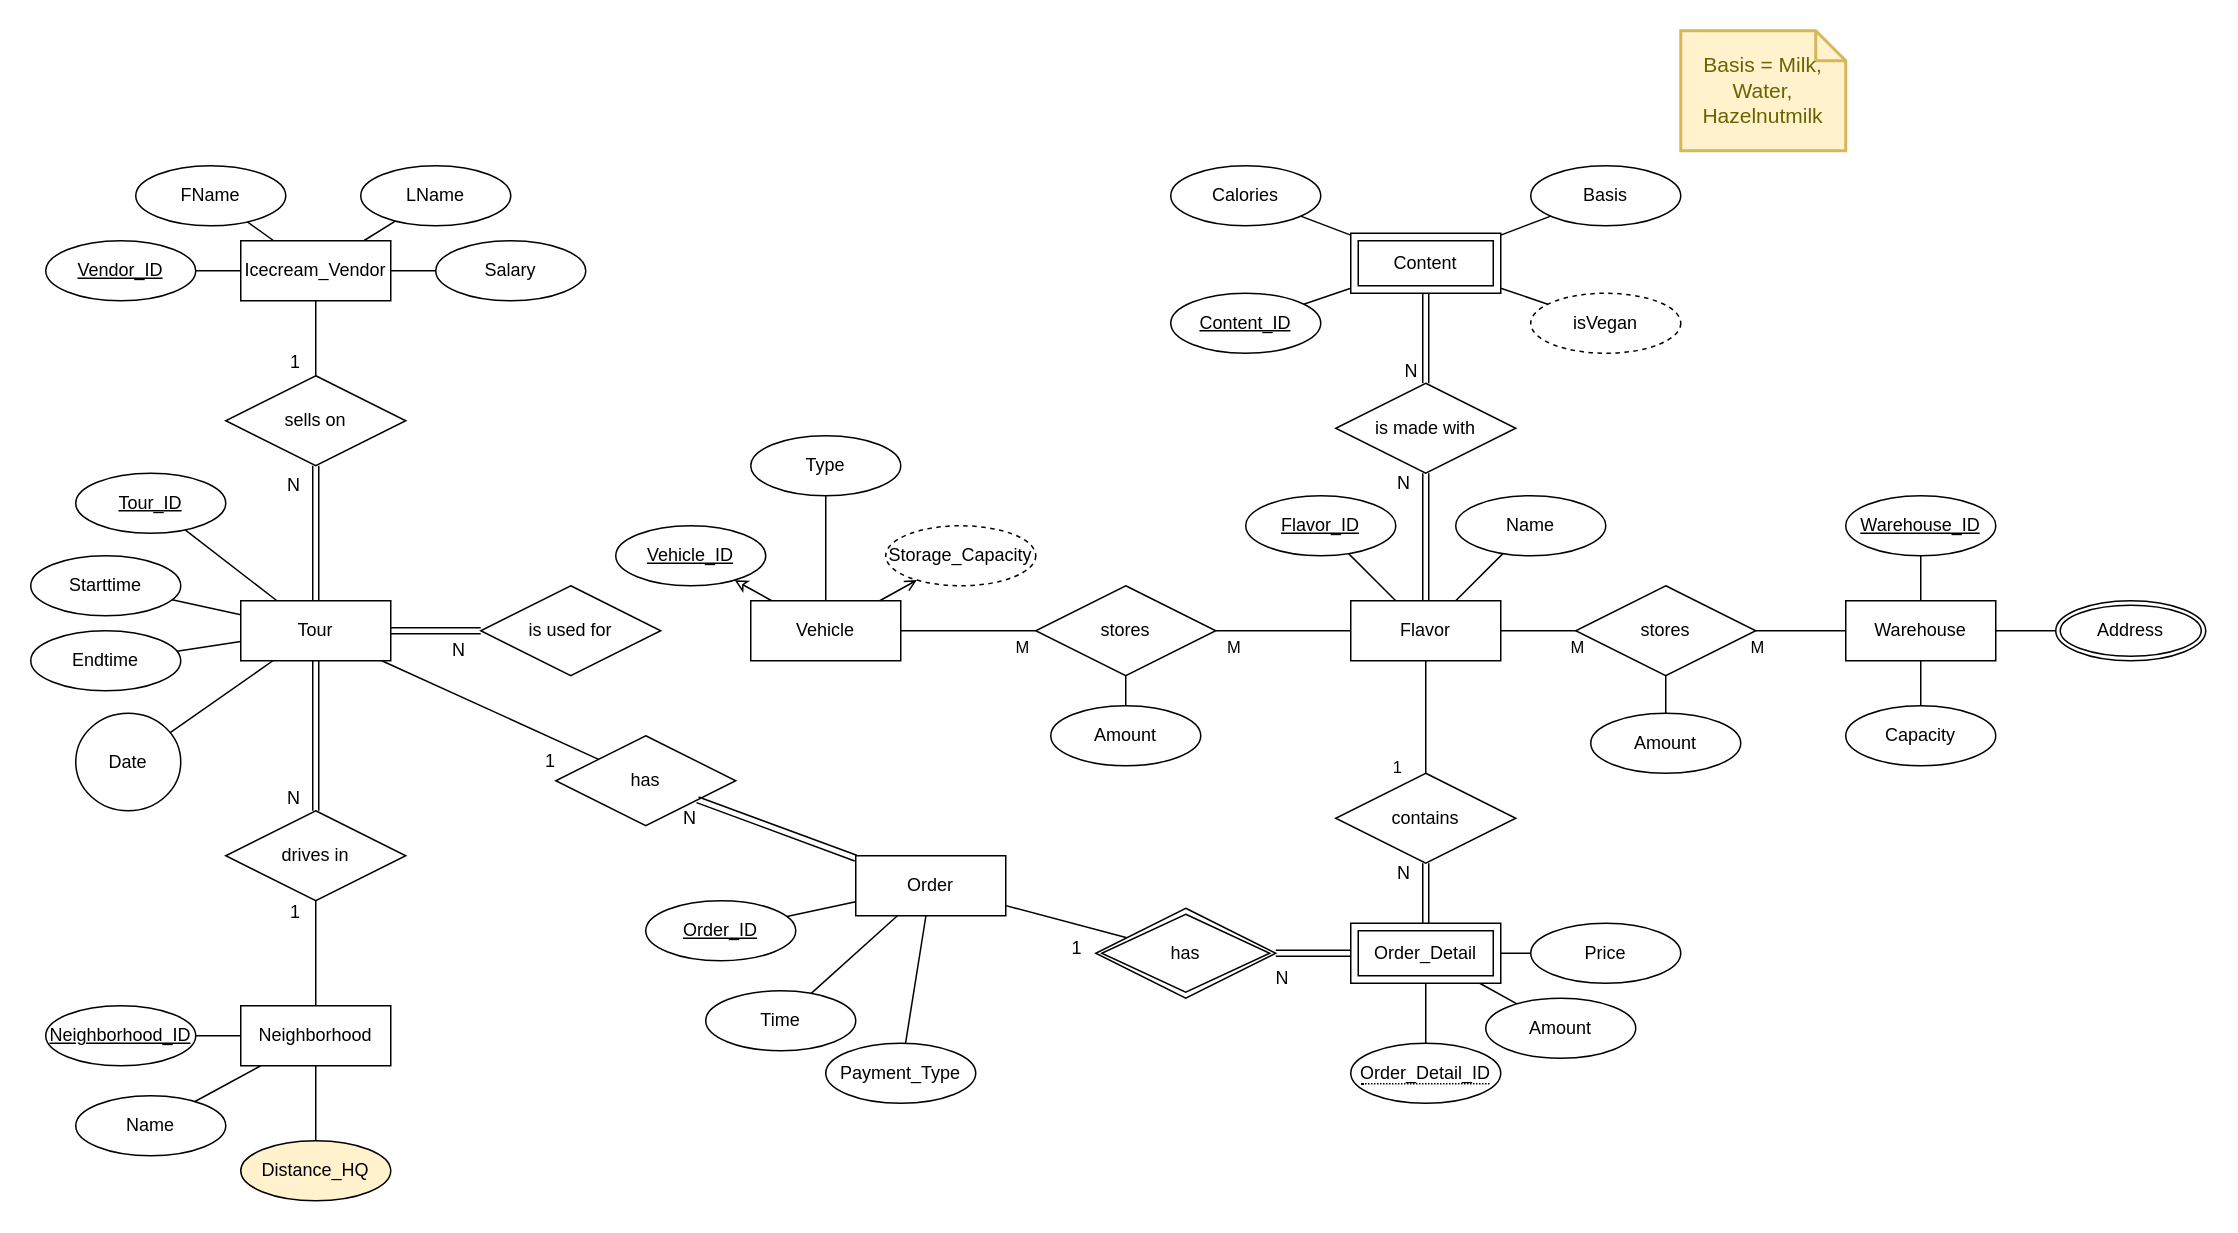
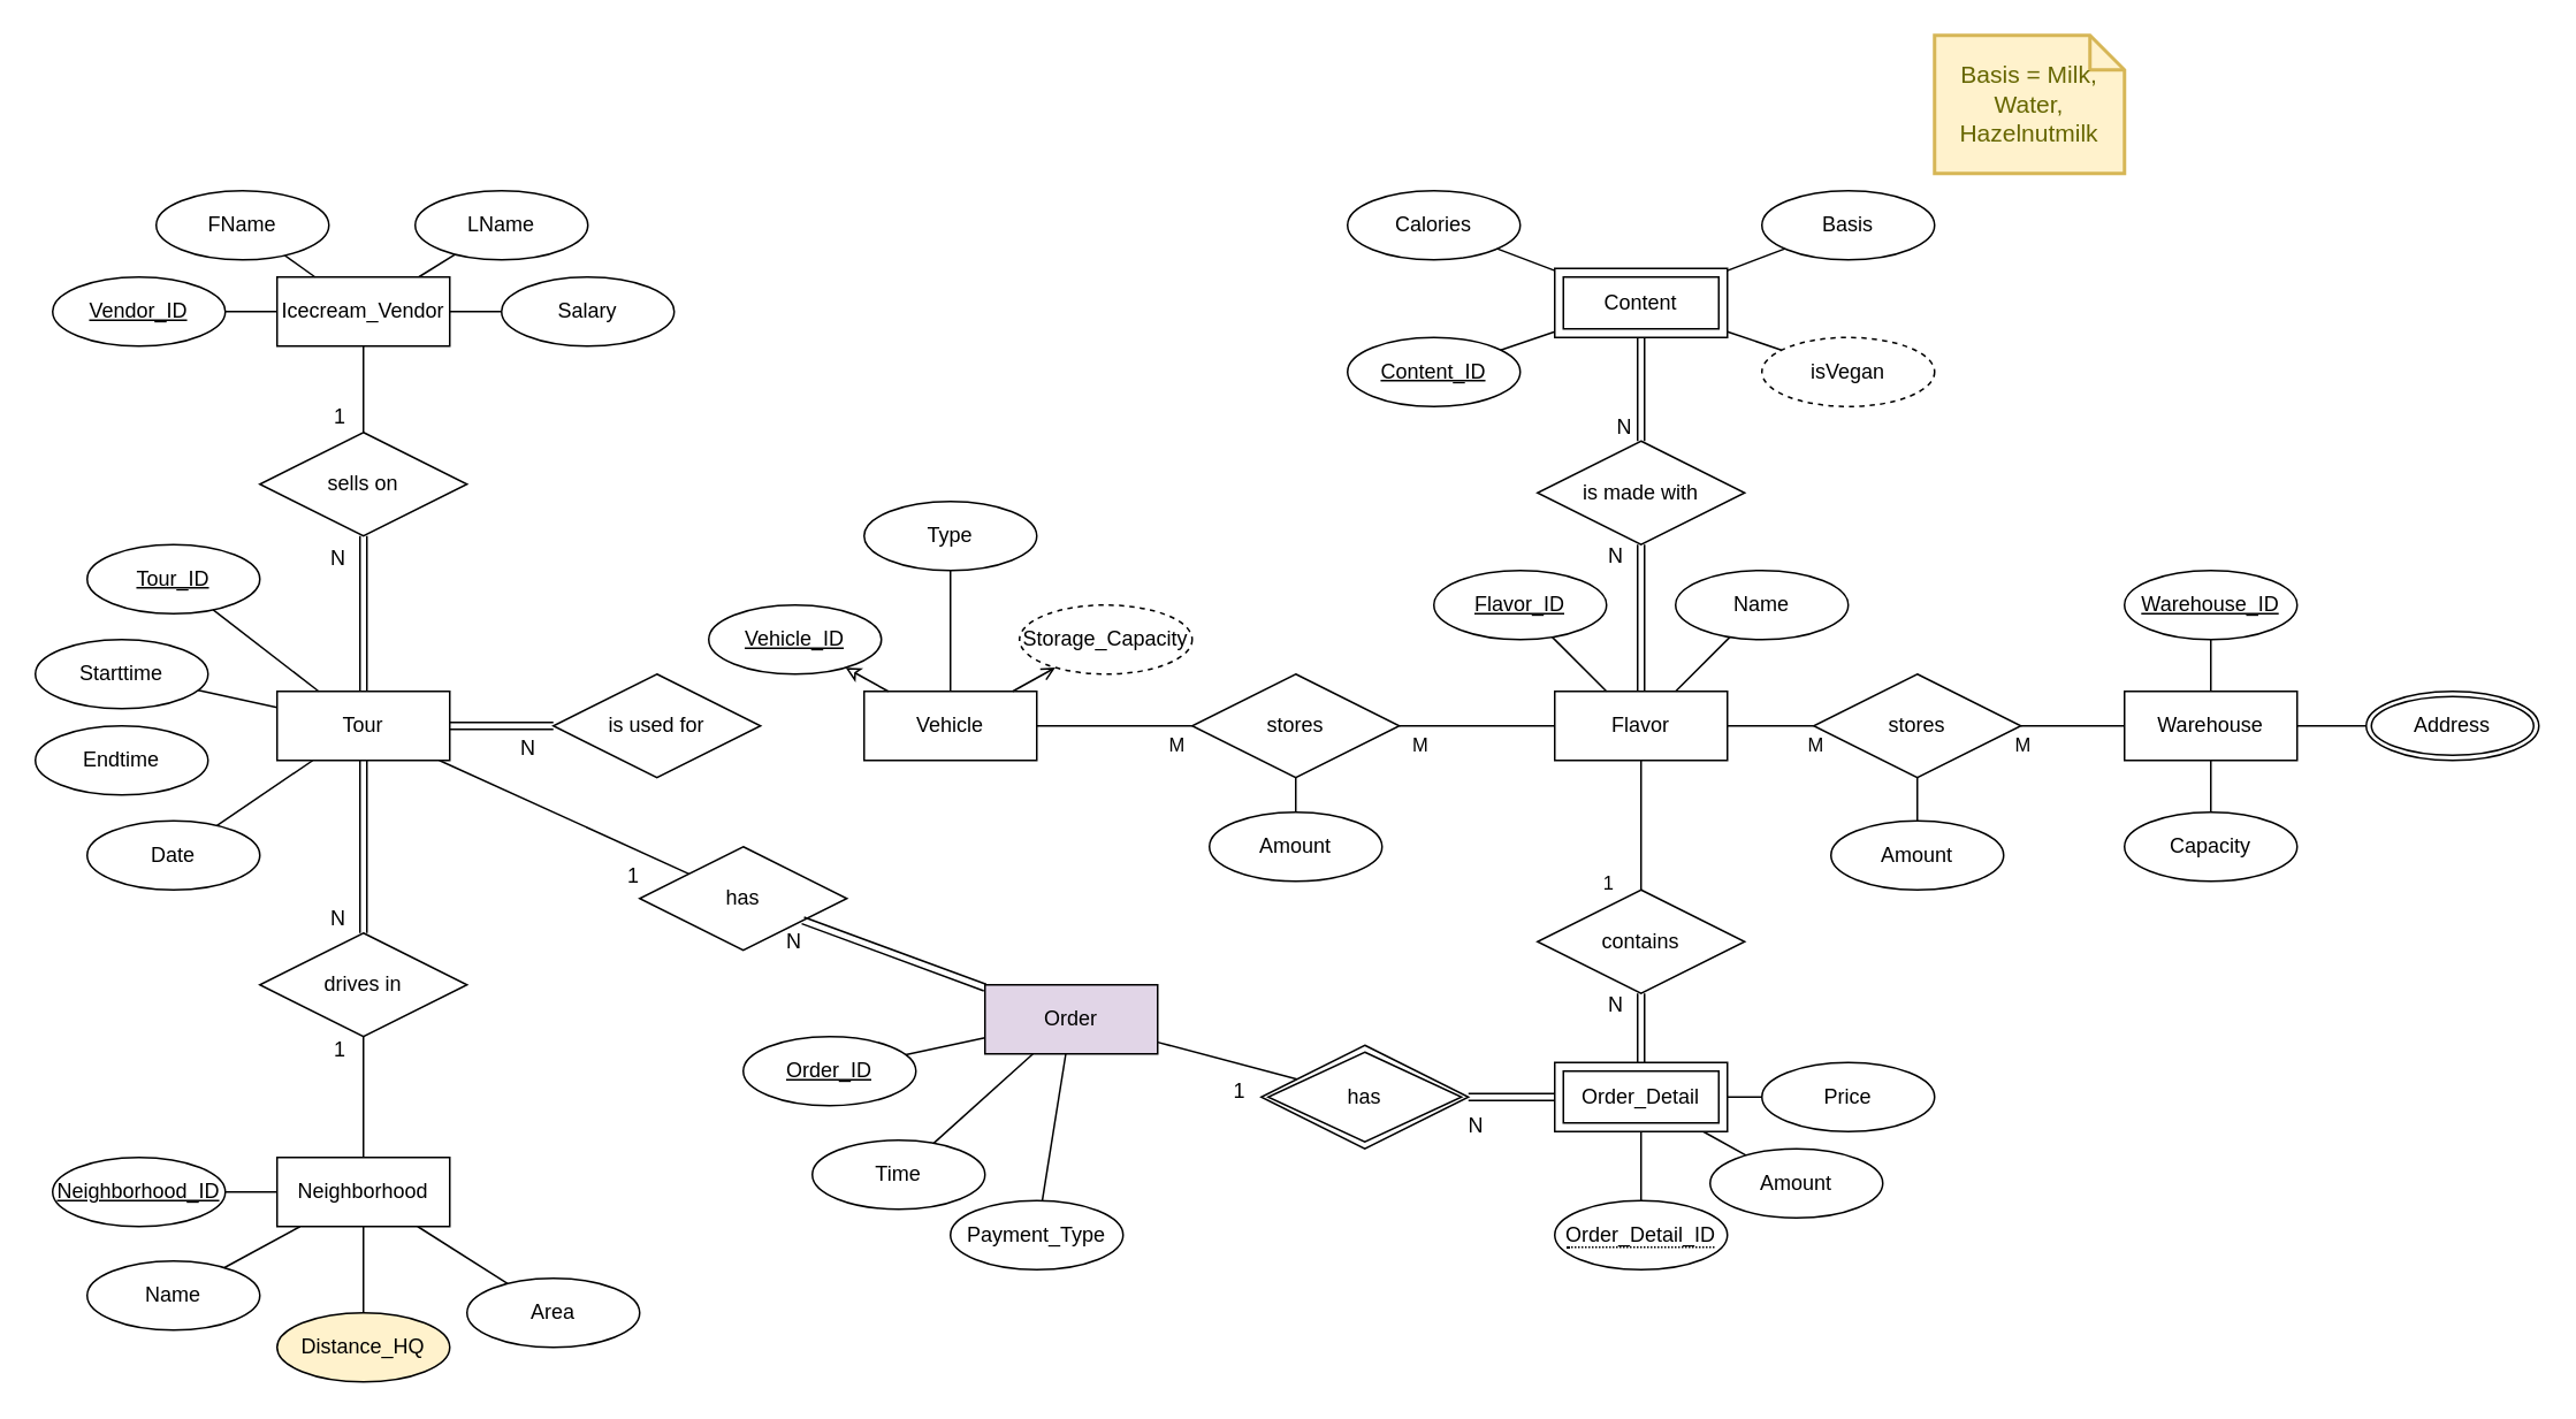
- <mxCell id="20" style="edgeStyle=none;rounded=0;orthogonalLoop=1;jettySize=auto;html=1;endArrow=none;endFill=0;" parent="1" source="21" target="24" edge="1"><mxGeometry relative="1" as="geometry"><mxPoint x="231.993" y="439.004" as="targetPoint" /></mxGeometry></mxCell>
- <mxCell id="49" value="Date" style="ellipse;whiteSpace=wrap;html=1;align=center;" vertex="1" parent="1"><mxGeometry x="50" y="475" width="70" height="65" as="geometry" /></mxCell>
+ <mxCell id="49" value="Date" style="ellipse;whiteSpace=wrap;html=1;align=center;" vertex="1" parent="1"><mxGeometry x="50" y="475" width="100" height="40" as="geometry" /></mxCell>
- <mxCell id="35" value="Order" style="whiteSpace=wrap;html=1;align=center;" parent="1" vertex="1"><mxGeometry x="570" y="570" width="100" height="40" as="geometry" /></mxCell>
+ <mxCell id="35" value="Order" style="whiteSpace=wrap;html=1;align=center;fillColor=#e1d5e7;" parent="1" vertex="1"><mxGeometry x="570" y="570" width="100" height="40" as="geometry" /></mxCell>
+ <mxCell id="59" style="edgeStyle=none;rounded=0;orthogonalLoop=1;jettySize=auto;html=1;endArrow=none;endFill=0;" edge="1" parent="1" source="58" target="6"><mxGeometry relative="1" as="geometry"><mxPoint x="183" y="720" as="targetPoint" /><mxPoint x="139" y="744" as="sourcePoint" /></mxGeometry></mxCell>
+ <mxCell id="58" value="Area" style="ellipse;whiteSpace=wrap;html=1;align=center;" vertex="1" parent="1"><mxGeometry x="270" y="740" width="100" height="40" as="geometry" /></mxCell>
